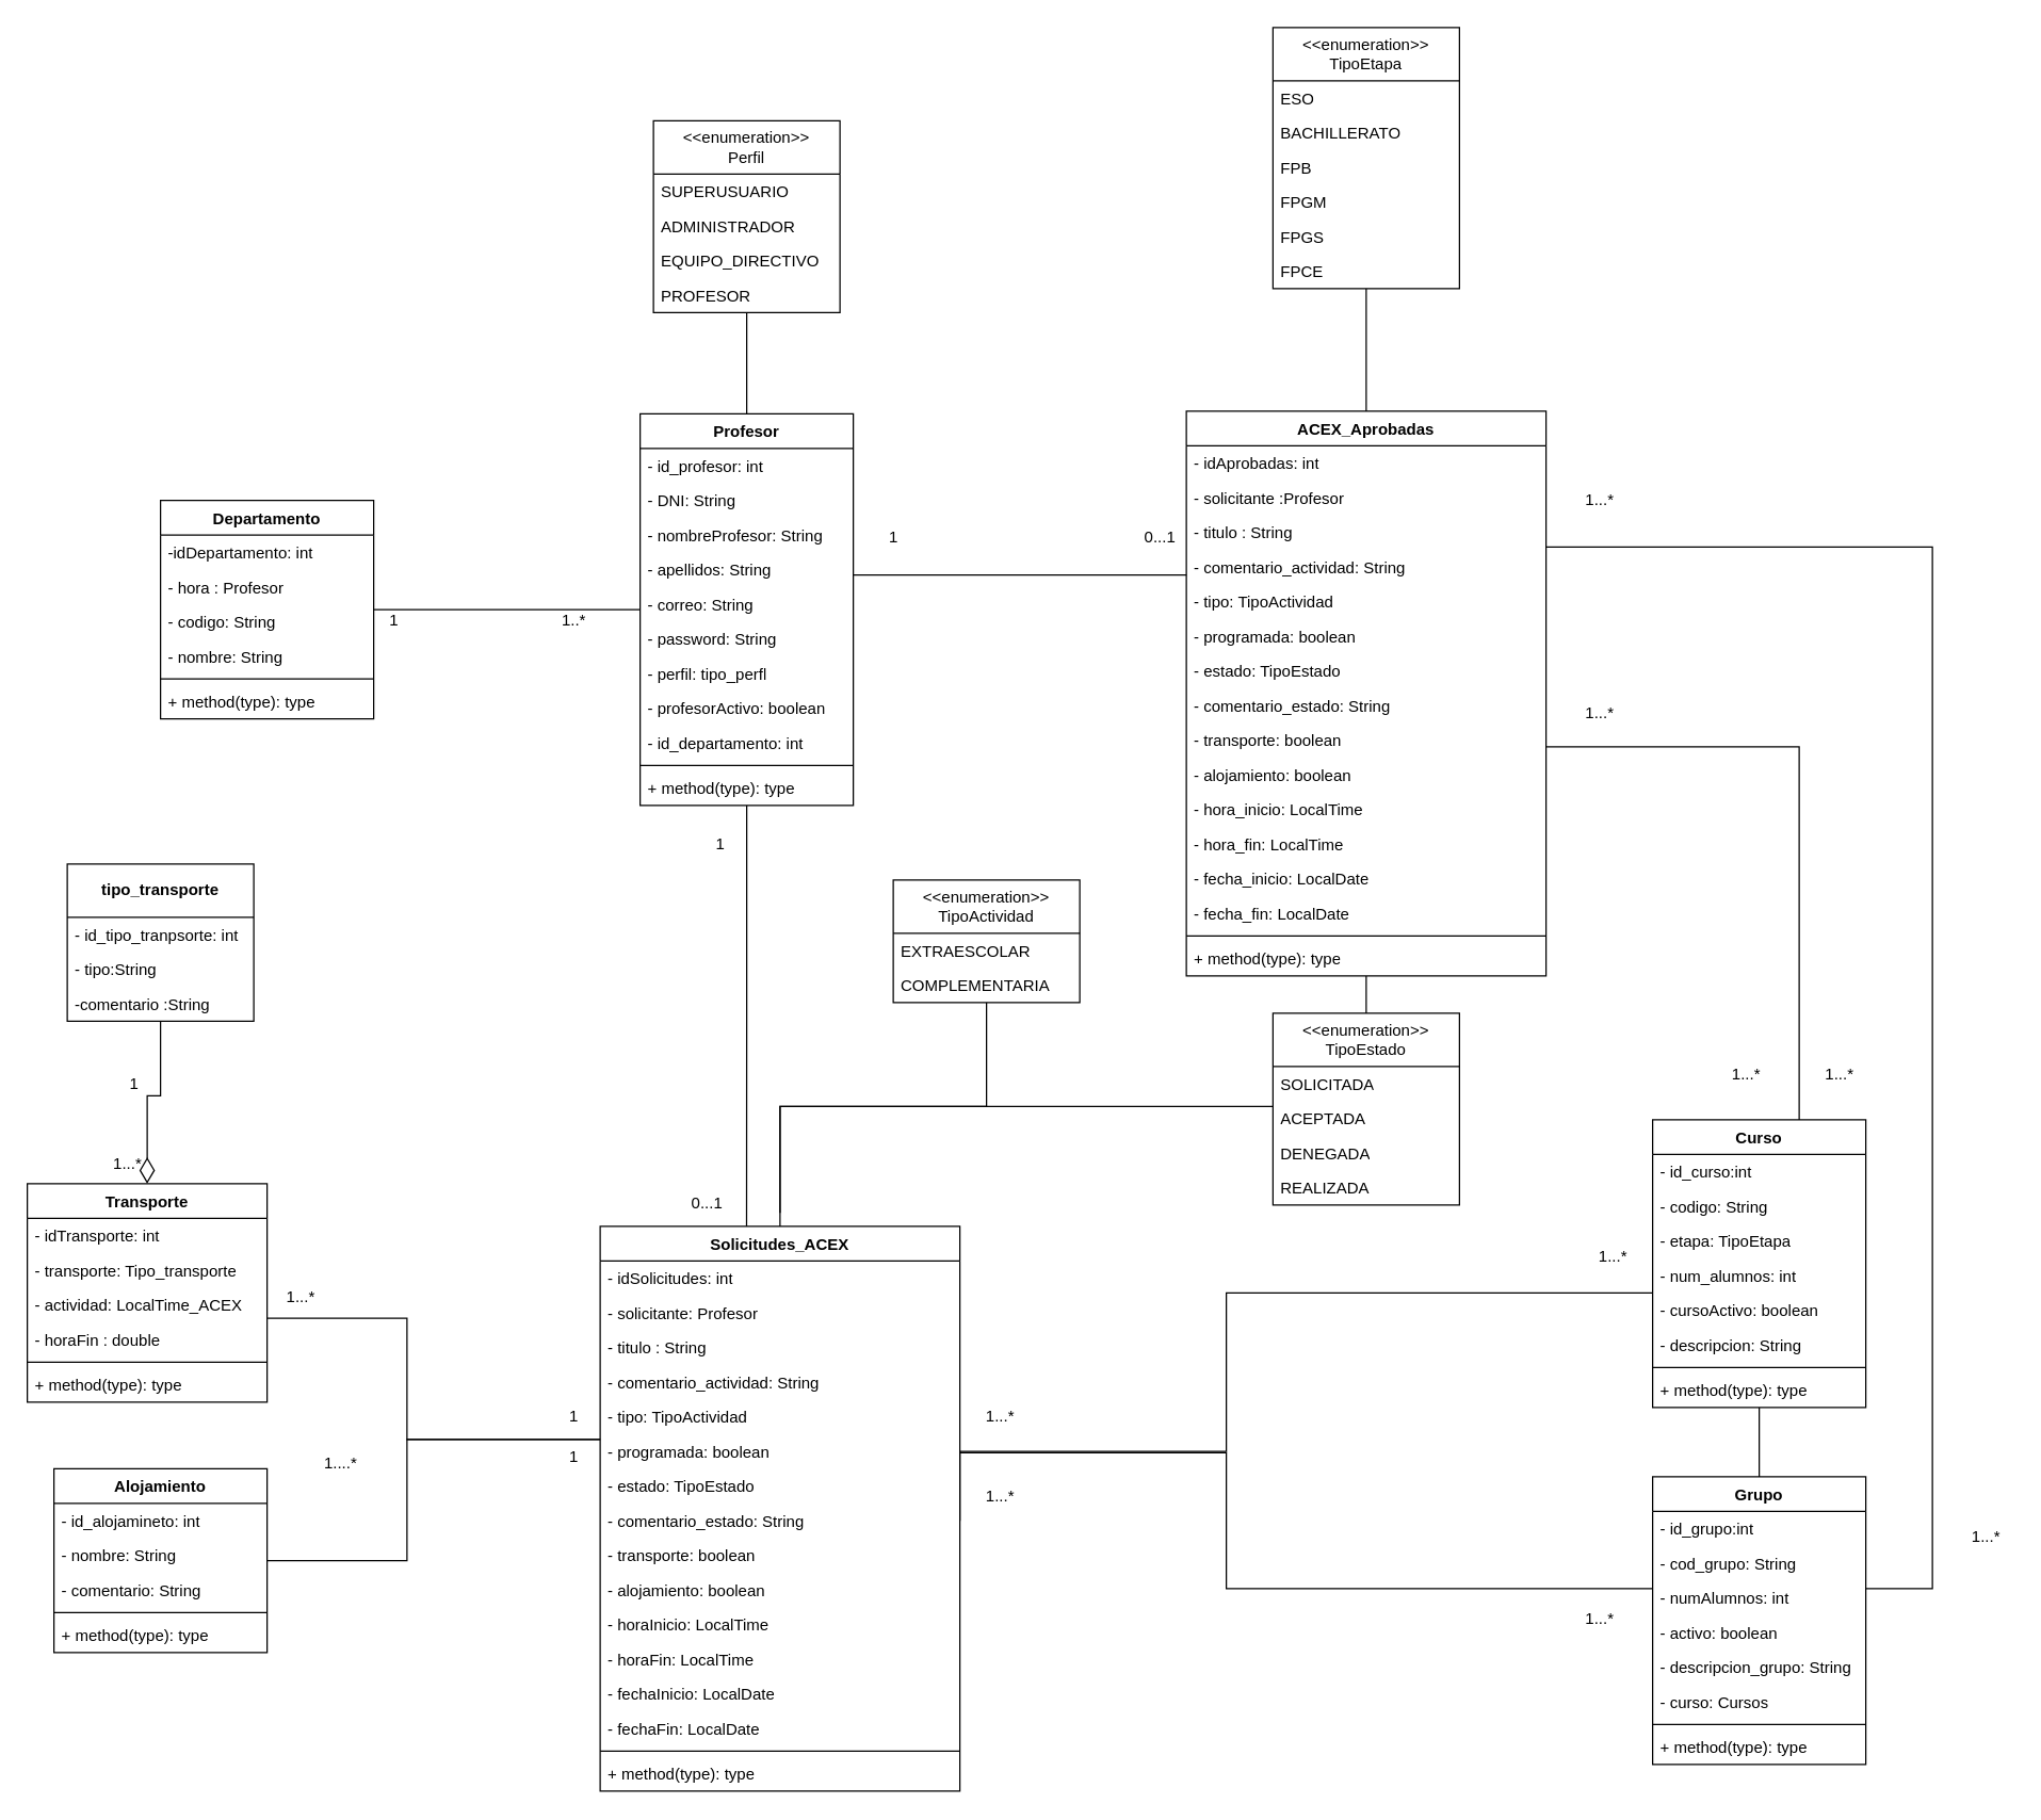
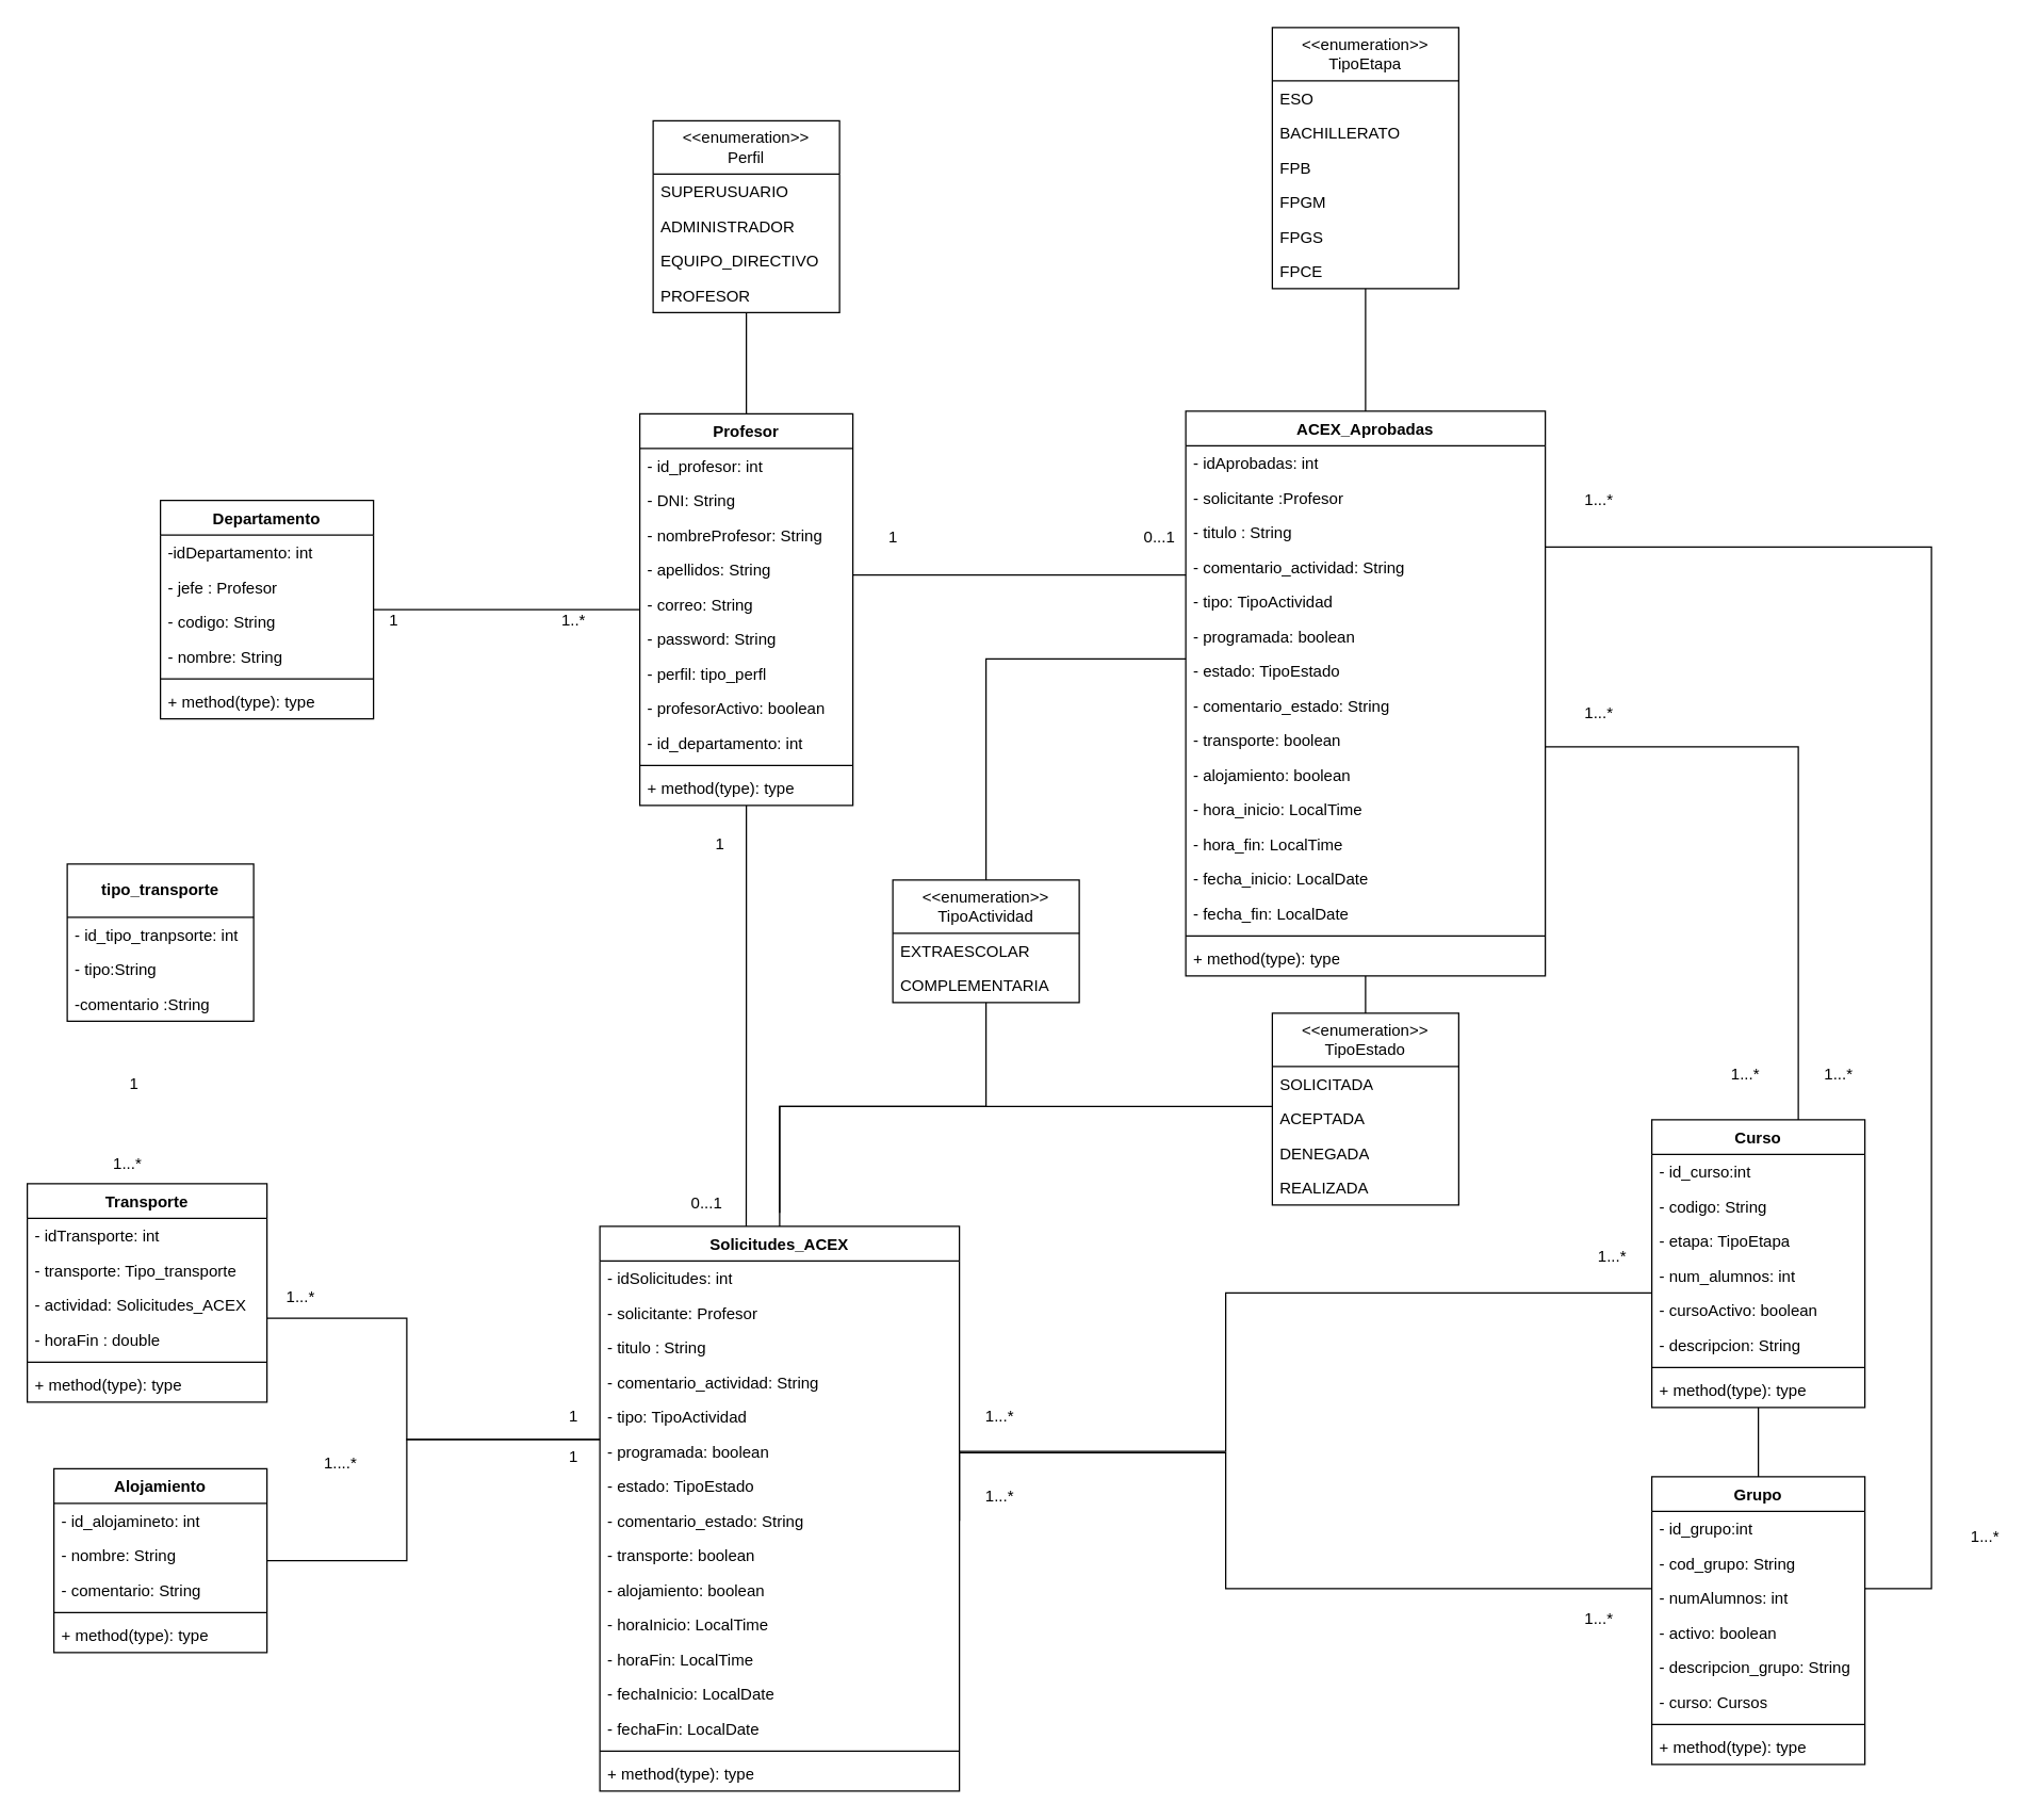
- <mxCell id="18" value="- hora : Profesor" style="text;strokeColor=none;fillColor=none;align=left;verticalAlign=top;spacingLeft=4;spacingRight=4;overflow=hidden;rotatable=0;points=[[0,0.5],[1,0.5]];portConstraint=eastwest;whiteSpace=wrap;html=1;" parent="16" vertex="1"><mxGeometry y="52" width="160" height="26" as="geometry" /></mxCell>
+ <mxCell id="18" value="- jefe : Profesor" style="text;strokeColor=none;fillColor=none;align=left;verticalAlign=top;spacingLeft=4;spacingRight=4;overflow=hidden;rotatable=0;points=[[0,0.5],[1,0.5]];portConstraint=eastwest;whiteSpace=wrap;html=1;" parent="16" vertex="1"><mxGeometry y="52" width="160" height="26" as="geometry" /></mxCell>
+ <mxCell id="49" style="edgeStyle=orthogonalEdgeStyle;rounded=0;orthogonalLoop=1;jettySize=auto;html=1;endArrow=none;endFill=0;" parent="1" source="50" target="59" edge="1"><mxGeometry relative="1" as="geometry"><Array as="points"><mxPoint x="740" y="494" /></Array></mxGeometry></mxCell>
- <mxCell id="122" style="edgeStyle=orthogonalEdgeStyle;rounded=0;orthogonalLoop=1;jettySize=auto;html=1;entryX=0.5;entryY=0;entryDx=0;entryDy=0;endArrow=diamondThin;endFill=0;startArrow=none;startFill=0;strokeWidth=1;endSize=17;" parent="1" source="123" target="106" edge="1"><mxGeometry relative="1" as="geometry" /></mxCell>
- <mxCell id="109" value="- actividad: LocalTime_ACEX" style="text;strokeColor=none;fillColor=none;align=left;verticalAlign=top;spacingLeft=4;spacingRight=4;overflow=hidden;rotatable=0;points=[[0,0.5],[1,0.5]];portConstraint=eastwest;whiteSpace=wrap;html=1;" parent="106" vertex="1"><mxGeometry y="78" width="180" height="26" as="geometry" /></mxCell>
+ <mxCell id="109" value="- actividad: Solicitudes_ACEX" style="text;strokeColor=none;fillColor=none;align=left;verticalAlign=top;spacingLeft=4;spacingRight=4;overflow=hidden;rotatable=0;points=[[0,0.5],[1,0.5]];portConstraint=eastwest;whiteSpace=wrap;html=1;" parent="106" vertex="1"><mxGeometry y="78" width="180" height="26" as="geometry" /></mxCell>
